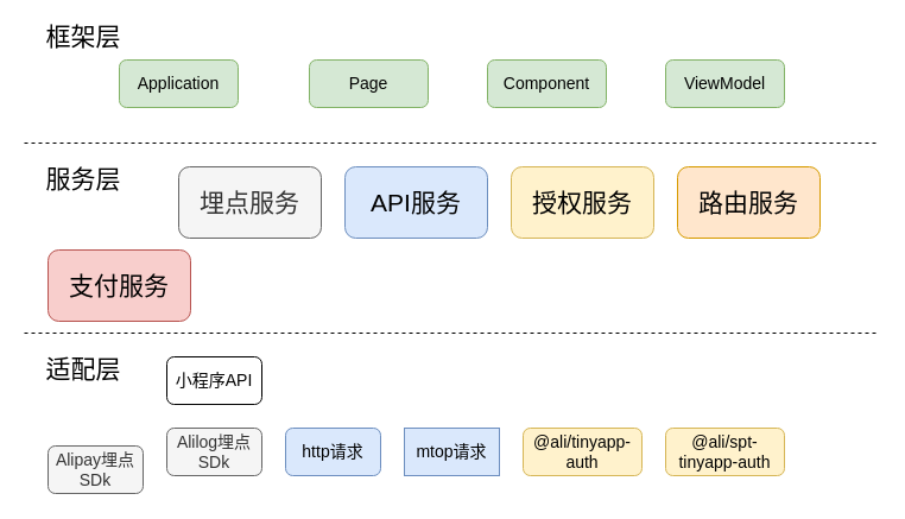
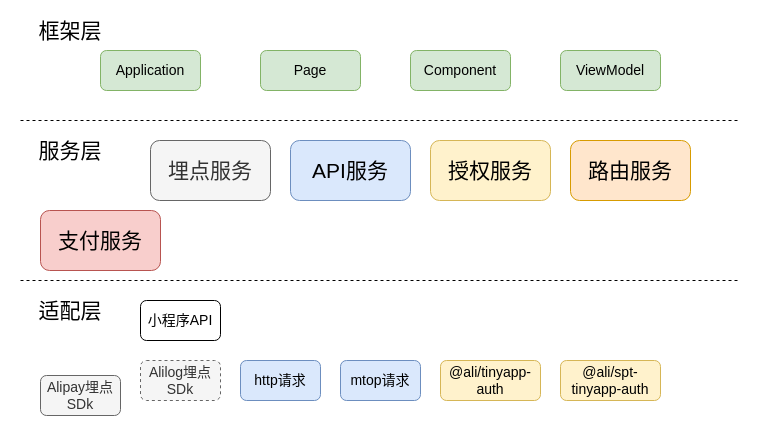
- <mxCell id="11" value="Alilog埋点SDk" style="rounded=1;whiteSpace=wrap;html=1;fontSize=14;fillColor=#f5f5f5;strokeColor=#666666;fontColor=#333333;" vertex="1" parent="1"><mxGeometry x="140" y="360" width="80" height="40" as="geometry" /></mxCell>
+ <mxCell id="11" value="Alilog埋点SDk" style="rounded=1;whiteSpace=wrap;html=1;fontSize=14;fillColor=#f5f5f5;strokeColor=#666666;fontColor=#333333;dashed=1;" vertex="1" parent="1"><mxGeometry x="140" y="360" width="80" height="40" as="geometry" /></mxCell>
- <mxCell id="17" value="mtop请求" style="whiteSpace=wrap;html=1;fontSize=14;fillColor=#dae8fc;strokeColor=#6c8ebf;rounded=0;" vertex="1" parent="1"><mxGeometry x="340" y="360" width="80" height="40" as="geometry" /></mxCell>
+ <mxCell id="17" value="mtop请求" style="rounded=1;whiteSpace=wrap;html=1;fontSize=14;fillColor=#dae8fc;strokeColor=#6c8ebf;" vertex="1" parent="1"><mxGeometry x="340" y="360" width="80" height="40" as="geometry" /></mxCell>
